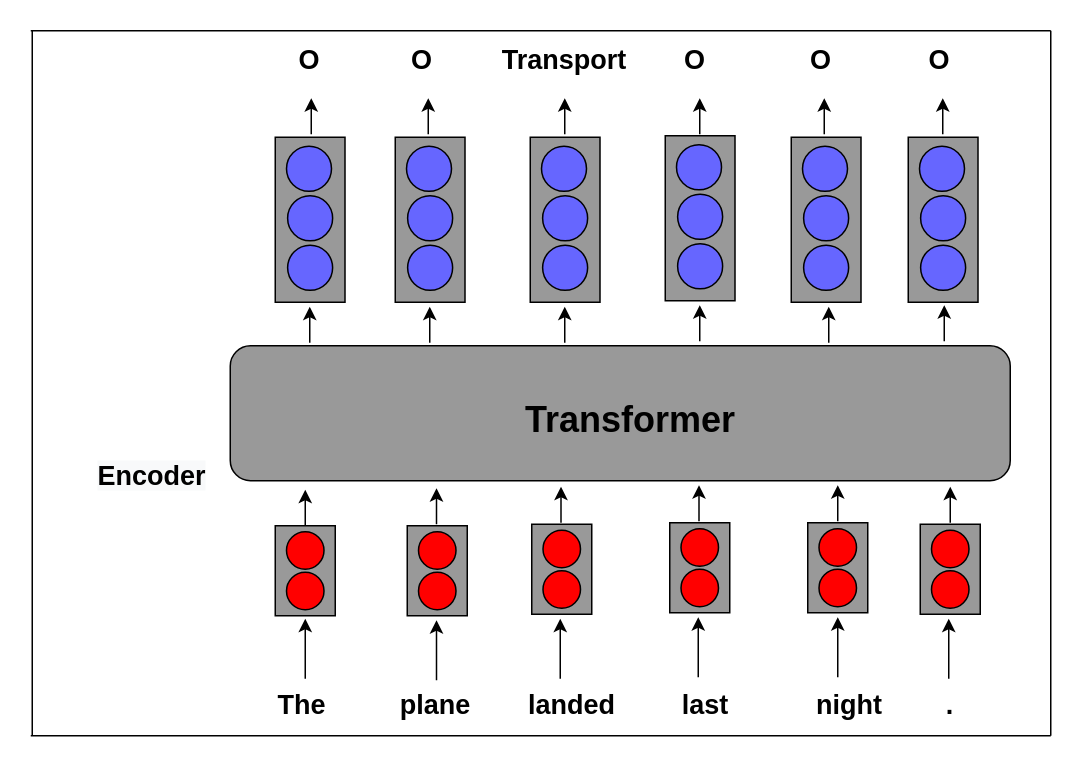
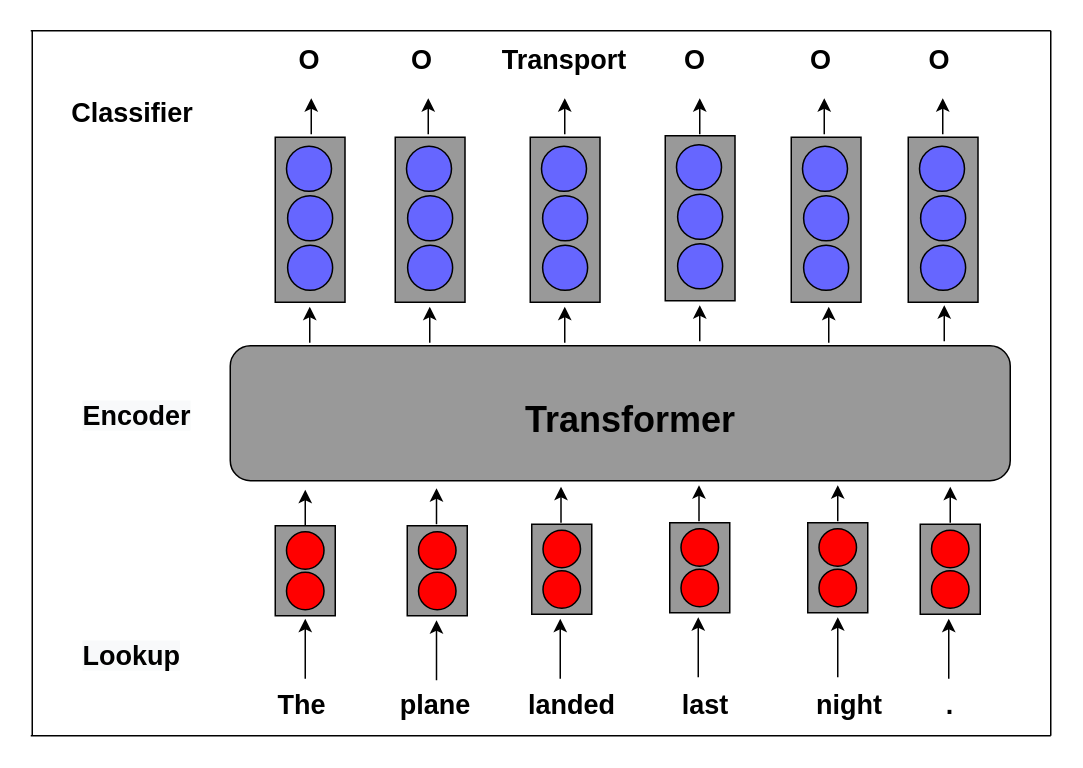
+ <mxCell id="70" value="&lt;font style=&quot;font-size: 18px&quot;&gt;&lt;b&gt;Classifier&lt;/b&gt;&lt;/font&gt;" style="text;html=1;strokeColor=none;fillColor=none;align=center;verticalAlign=middle;whiteSpace=wrap;rounded=0;" vertex="1" parent="1"><mxGeometry x="53" y="60" width="70" height="30" as="geometry" /></mxCell>
- <mxCell id="71" value="&lt;b style=&quot;color: rgb(0 , 0 , 0) ; font-family: &amp;#34;helvetica&amp;#34; ; font-size: 18px ; font-style: normal ; letter-spacing: normal ; text-align: center ; text-indent: 0px ; text-transform: none ; word-spacing: 0px ; background-color: rgb(248 , 249 , 250)&quot;&gt;Encoder&lt;/b&gt;" style="text;whiteSpace=wrap;html=1;" vertex="1" parent="1"><mxGeometry x="63" y="300" width="80" height="30" as="geometry" /></mxCell>
+ <mxCell id="71" value="&lt;b style=&quot;color: rgb(0 , 0 , 0) ; font-family: &amp;#34;helvetica&amp;#34; ; font-size: 18px ; font-style: normal ; letter-spacing: normal ; text-align: center ; text-indent: 0px ; text-transform: none ; word-spacing: 0px ; background-color: rgb(248 , 249 , 250)&quot;&gt;Encoder&lt;/b&gt;" style="text;whiteSpace=wrap;html=1;" vertex="1" parent="1"><mxGeometry x="53" y="260" width="80" height="30" as="geometry" /></mxCell>
+ <mxCell id="72" value="&lt;b style=&quot;color: rgb(0 , 0 , 0) ; font-family: &amp;#34;helvetica&amp;#34; ; font-size: 18px ; font-style: normal ; letter-spacing: normal ; text-align: center ; text-indent: 0px ; text-transform: none ; word-spacing: 0px ; background-color: rgb(248 , 249 , 250)&quot;&gt;Lookup&lt;/b&gt;" style="text;whiteSpace=wrap;html=1;" vertex="1" parent="1"><mxGeometry x="53" y="420" width="110" height="30" as="geometry" /></mxCell>
